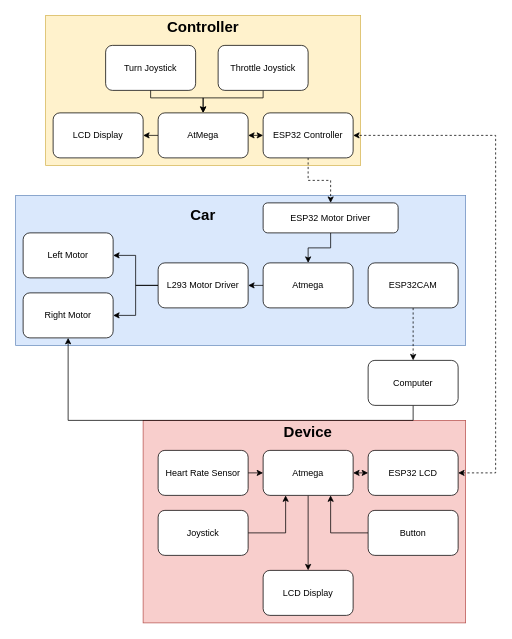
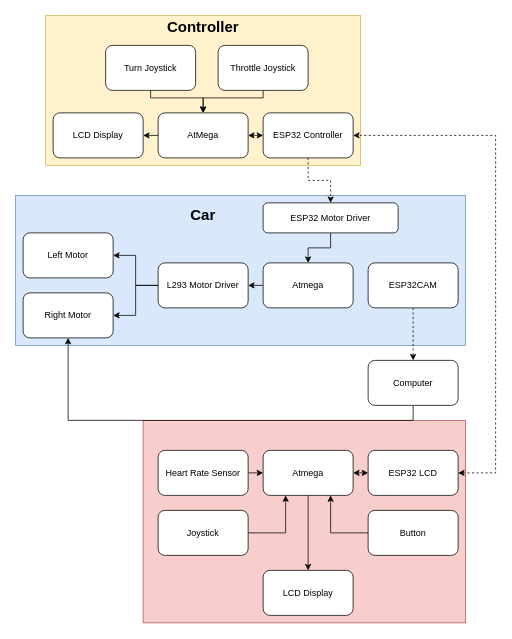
- <mxCell id="37" value="&lt;font style=&quot;font-size: 20px;&quot;&gt;&lt;b&gt;Device&lt;/b&gt;&lt;/font&gt;" style="text;html=1;align=center;verticalAlign=middle;whiteSpace=wrap;rounded=0;" vertex="1" parent="1"><mxGeometry x="380" y="560" width="60" height="30" as="geometry" /></mxCell>
